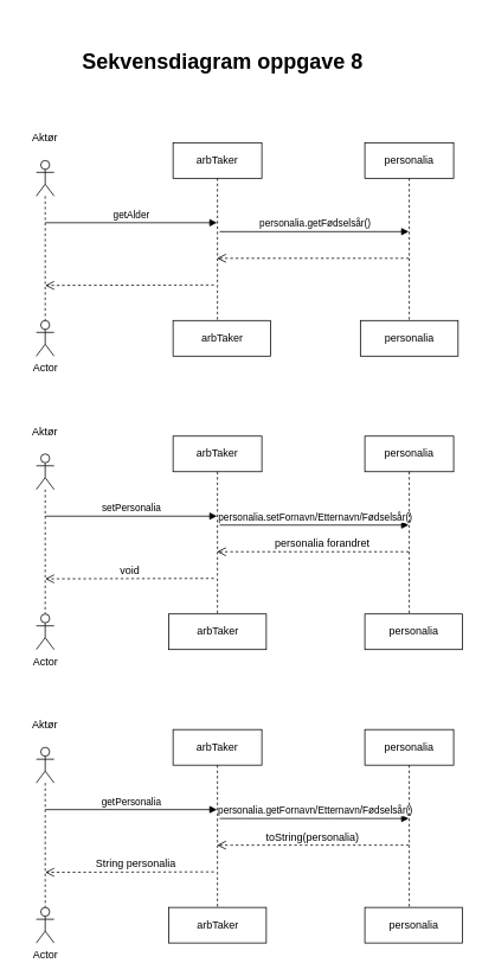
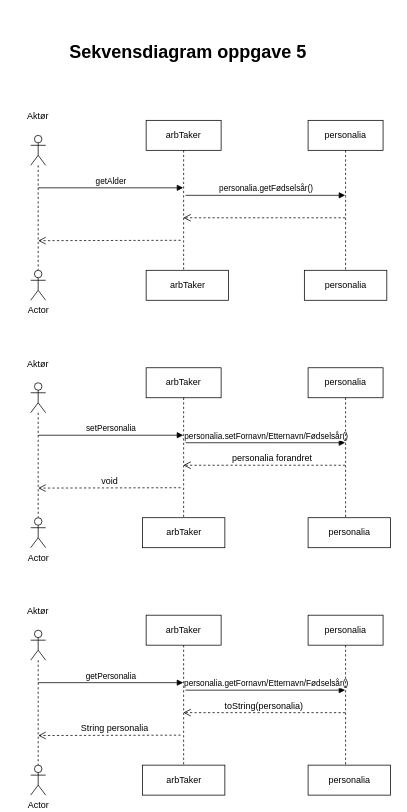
- <mxCell id="8" value="&lt;font style=&quot;font-size: 24px;&quot;&gt;&lt;b&gt;Sekvensdiagram oppgave 8&lt;/b&gt;&lt;/font&gt;" style="text;html=1;strokeColor=none;fillColor=none;align=center;verticalAlign=middle;whiteSpace=wrap;rounded=0;" parent="1" vertex="1"><mxGeometry x="70" y="20" width="360" height="100" as="geometry" /></mxCell>
+ <mxCell id="8" value="&lt;font style=&quot;font-size: 24px;&quot;&gt;&lt;b&gt;Sekvensdiagram oppgave 5&lt;/b&gt;&lt;/font&gt;" style="text;html=1;strokeColor=none;fillColor=none;align=center;verticalAlign=middle;whiteSpace=wrap;rounded=0;" parent="1" vertex="1"><mxGeometry x="70" y="20" width="360" height="100" as="geometry" /></mxCell>
